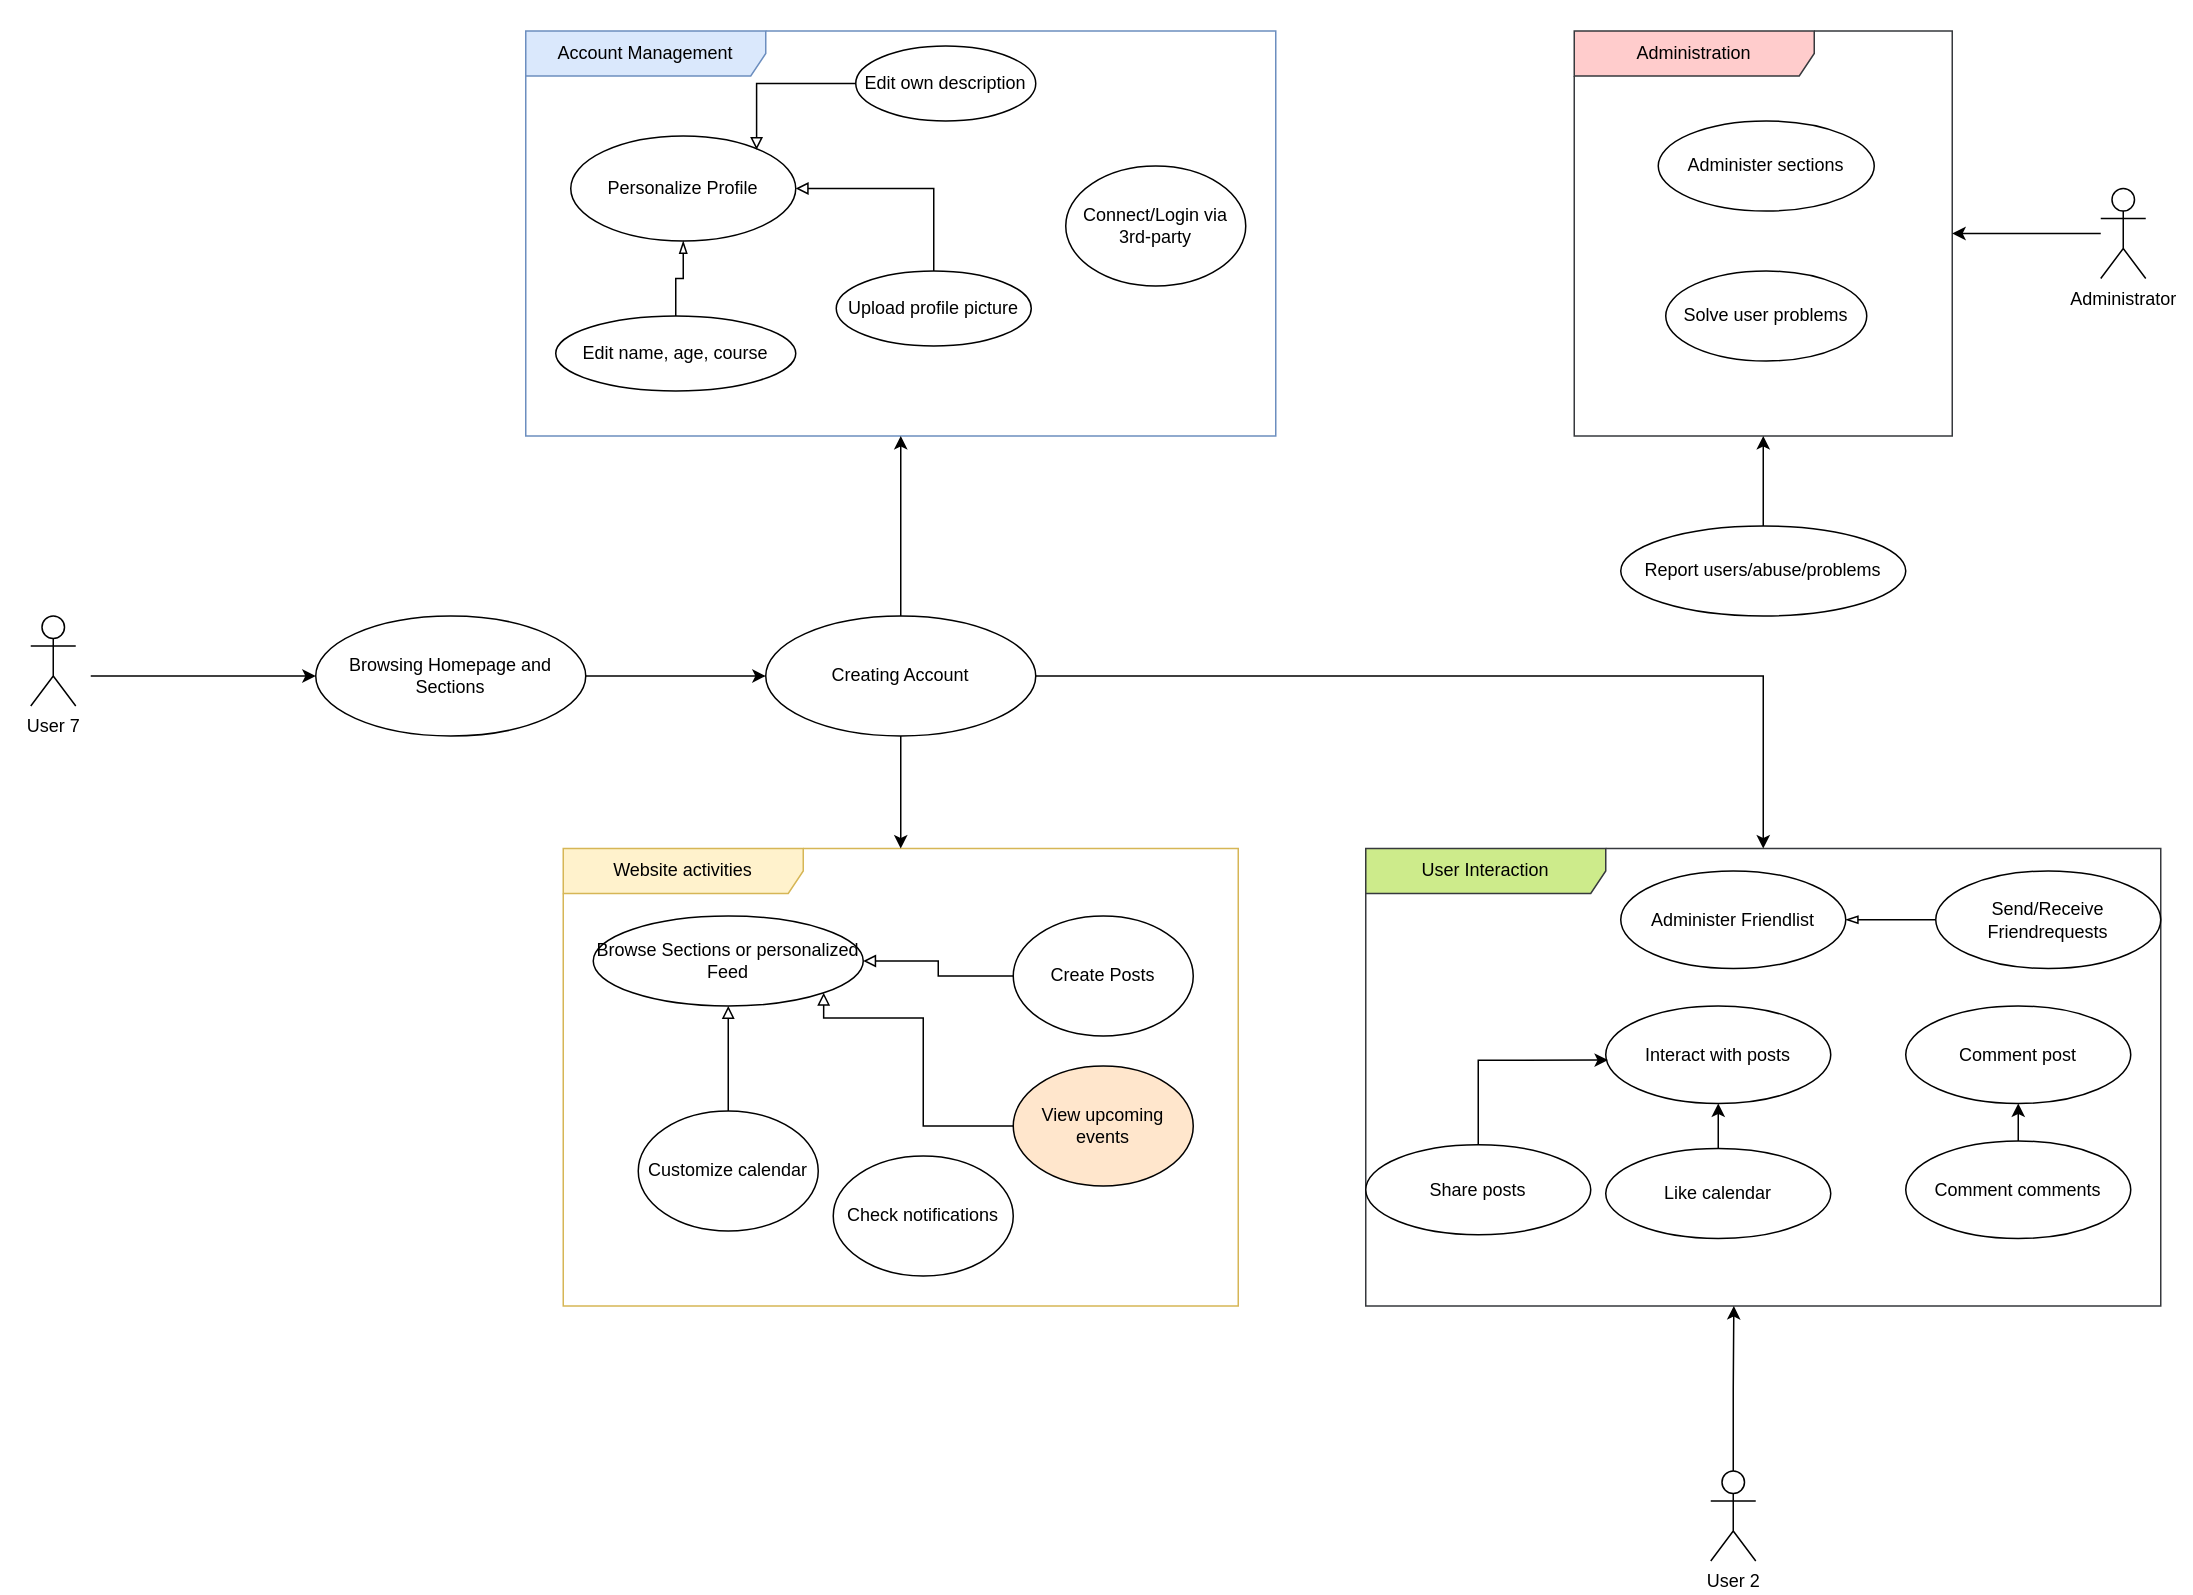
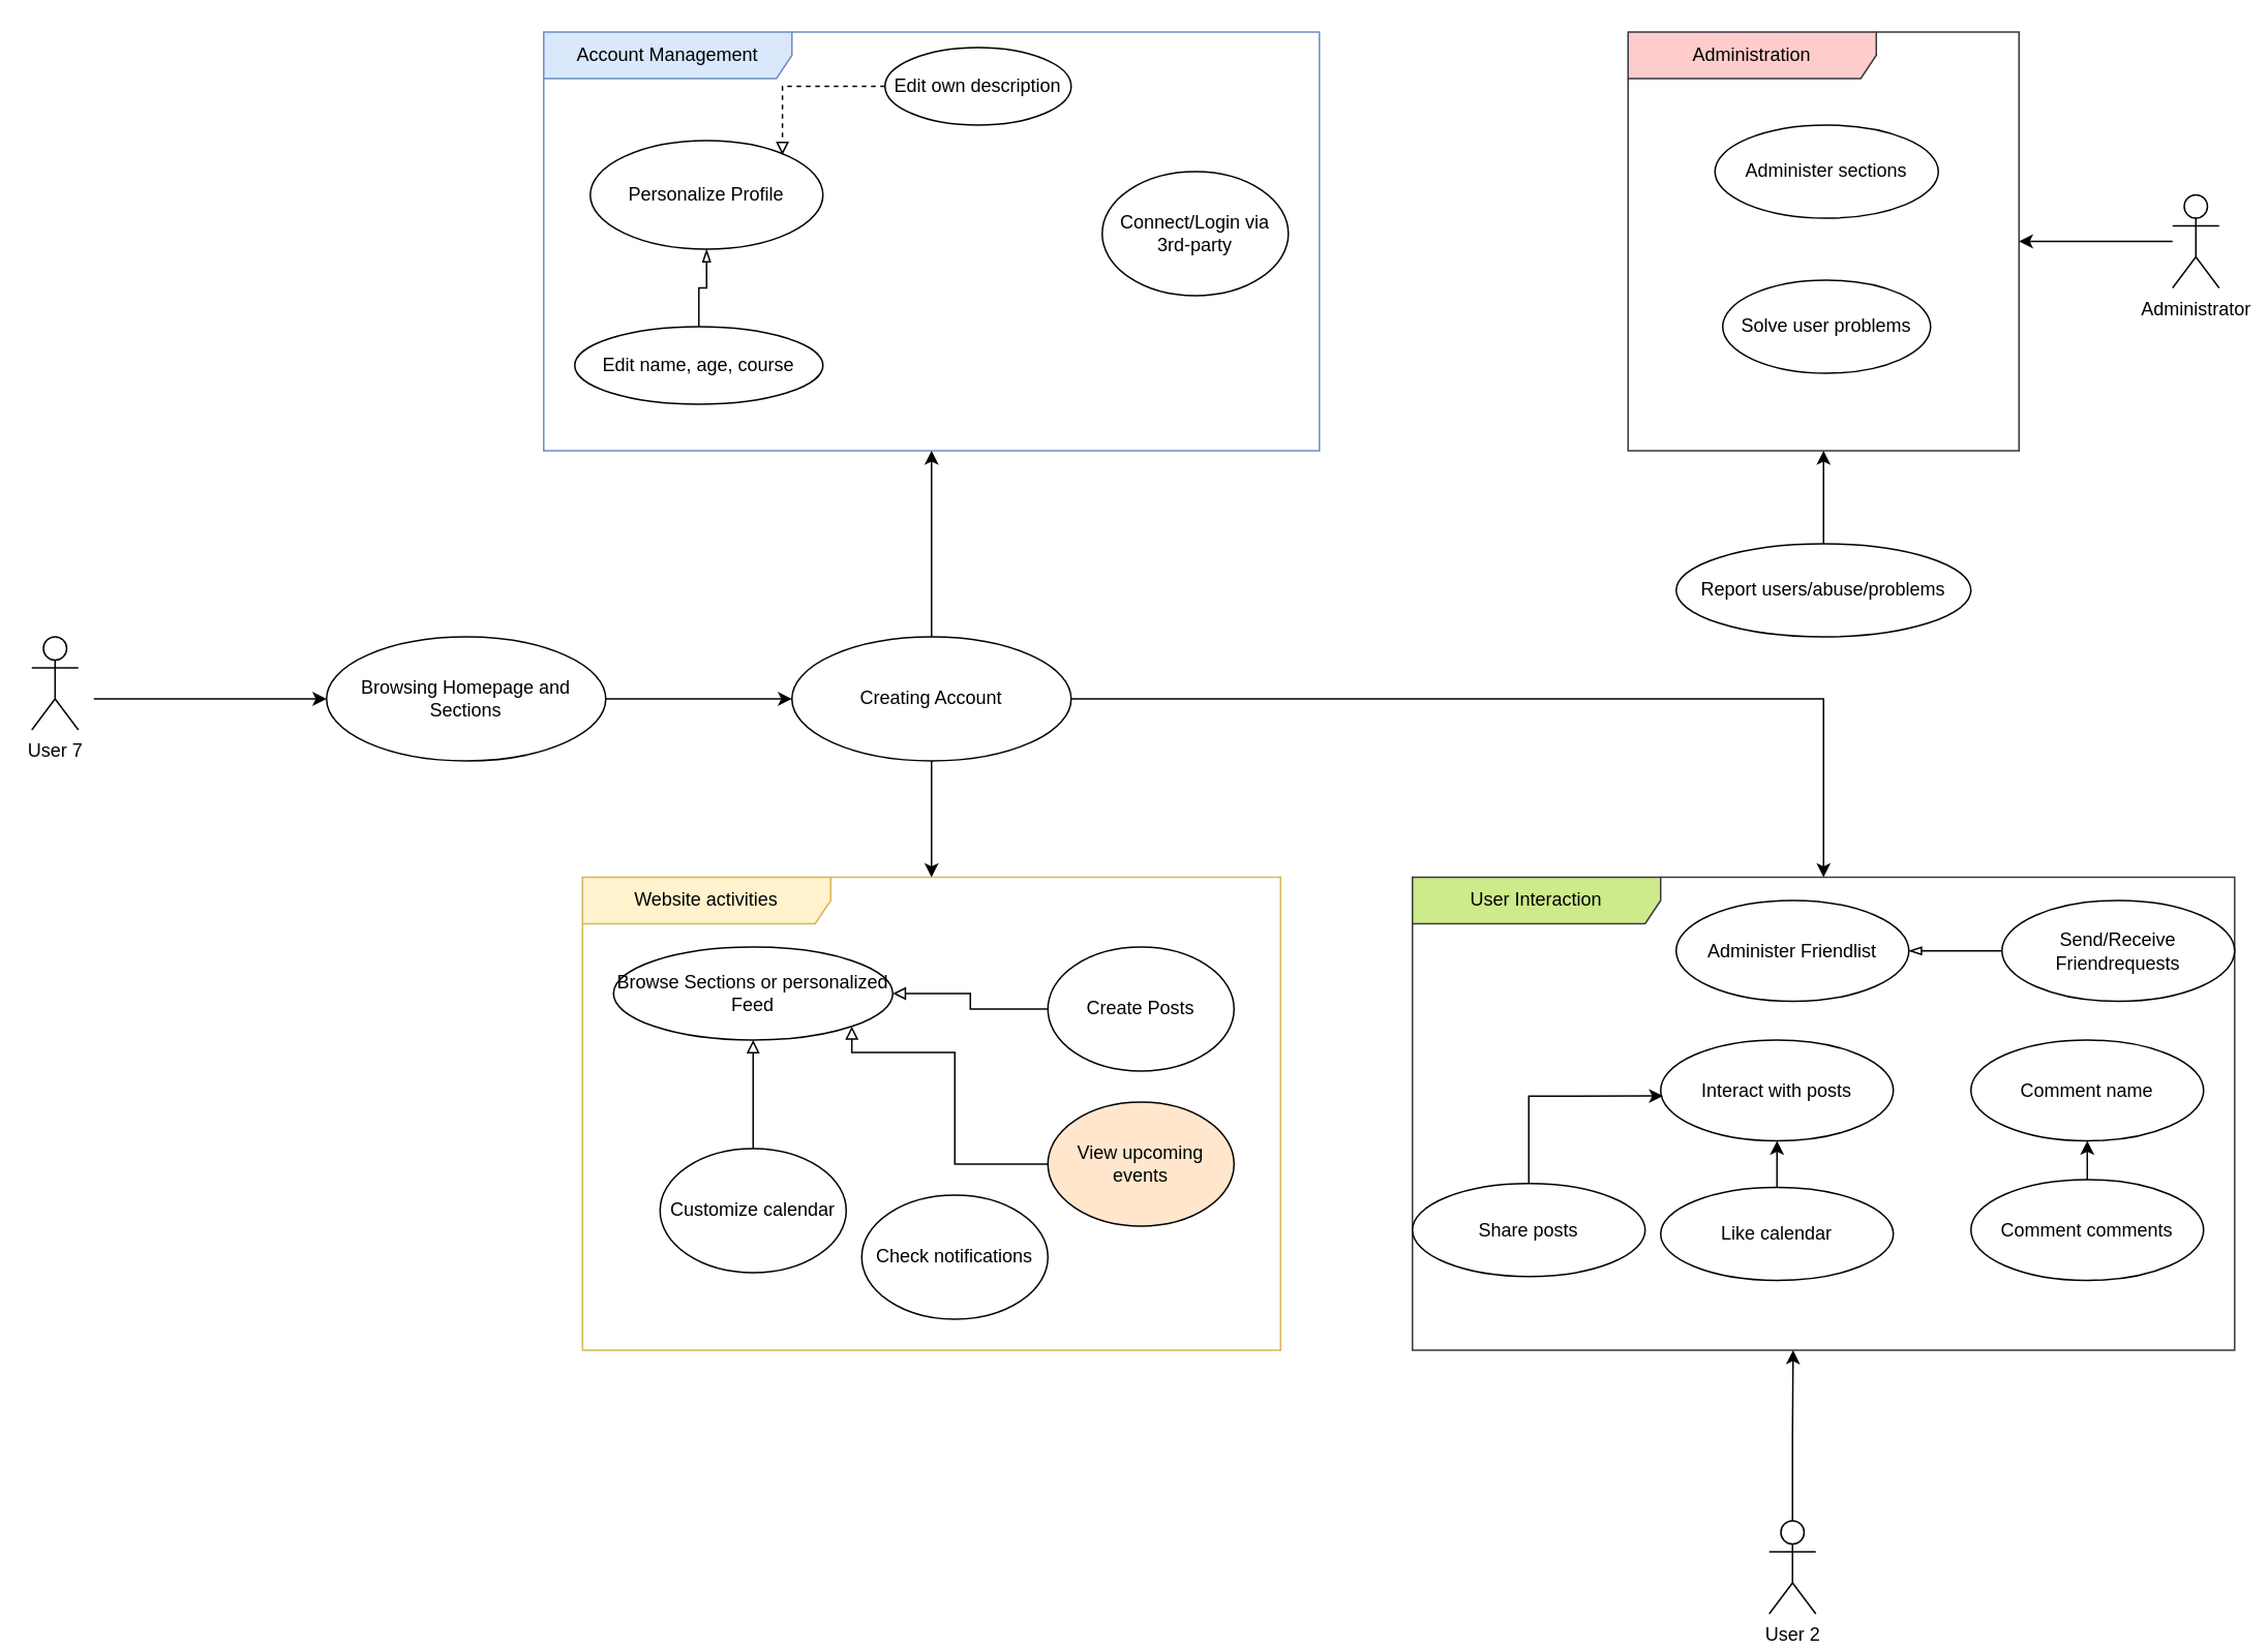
- <mxCell id="7" style="edgeStyle=orthogonalEdgeStyle;rounded=0;orthogonalLoop=1;jettySize=auto;html=1;exitX=0;exitY=0.5;exitDx=0;exitDy=0;entryX=0.826;entryY=0.132;entryDx=0;entryDy=0;entryPerimeter=0;endArrow=block;endFill=0;" edge="1" parent="2" source="4" target="6"><mxGeometry relative="1" as="geometry" /></mxCell>
+ <mxCell id="7" style="edgeStyle=orthogonalEdgeStyle;rounded=0;orthogonalLoop=1;jettySize=auto;html=1;exitX=0;exitY=0.5;exitDx=0;exitDy=0;entryX=0.826;entryY=0.132;entryDx=0;entryDy=0;entryPerimeter=0;endArrow=block;endFill=0;dashed=1;" edge="1" parent="2" source="4" target="6"><mxGeometry relative="1" as="geometry" /></mxCell>
- <mxCell id="8" style="edgeStyle=orthogonalEdgeStyle;rounded=0;orthogonalLoop=1;jettySize=auto;html=1;exitX=0.5;exitY=0;exitDx=0;exitDy=0;entryX=1;entryY=0.5;entryDx=0;entryDy=0;endArrow=block;endFill=0;" edge="1" parent="2" source="3" target="6"><mxGeometry relative="1" as="geometry" /></mxCell>
- <mxCell id="3" value="Upload profile picture" style="ellipse;whiteSpace=wrap;html=1;" vertex="1" parent="2"><mxGeometry x="207" y="160" width="130" height="50" as="geometry" /></mxCell>
- <mxCell id="16" value="Comment post" style="ellipse;whiteSpace=wrap;html=1;" vertex="1" parent="11"><mxGeometry x="360" y="105" width="150" height="65" as="geometry" /></mxCell>
+ <mxCell id="16" value="Comment name" style="ellipse;whiteSpace=wrap;html=1;" vertex="1" parent="11"><mxGeometry x="360" y="105" width="150" height="65" as="geometry" /></mxCell>
